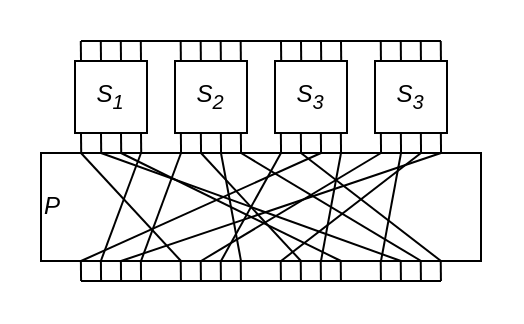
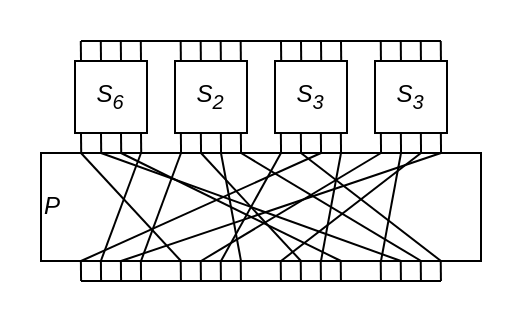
- <mxCell id="38" value="&lt;i&gt;S&lt;sub&gt;1&lt;/sub&gt;&lt;/i&gt;" style="rounded=0;whiteSpace=wrap;html=1;fillColor=none;" vertex="1" parent="1"><mxGeometry x="37" y="30" width="36" height="36" as="geometry" /></mxCell>
+ <mxCell id="38" value="&lt;i&gt;S&lt;sub&gt;6&lt;/sub&gt;&lt;/i&gt;" style="rounded=0;whiteSpace=wrap;html=1;fillColor=none;" vertex="1" parent="1"><mxGeometry x="37" y="30" width="36" height="36" as="geometry" /></mxCell>
